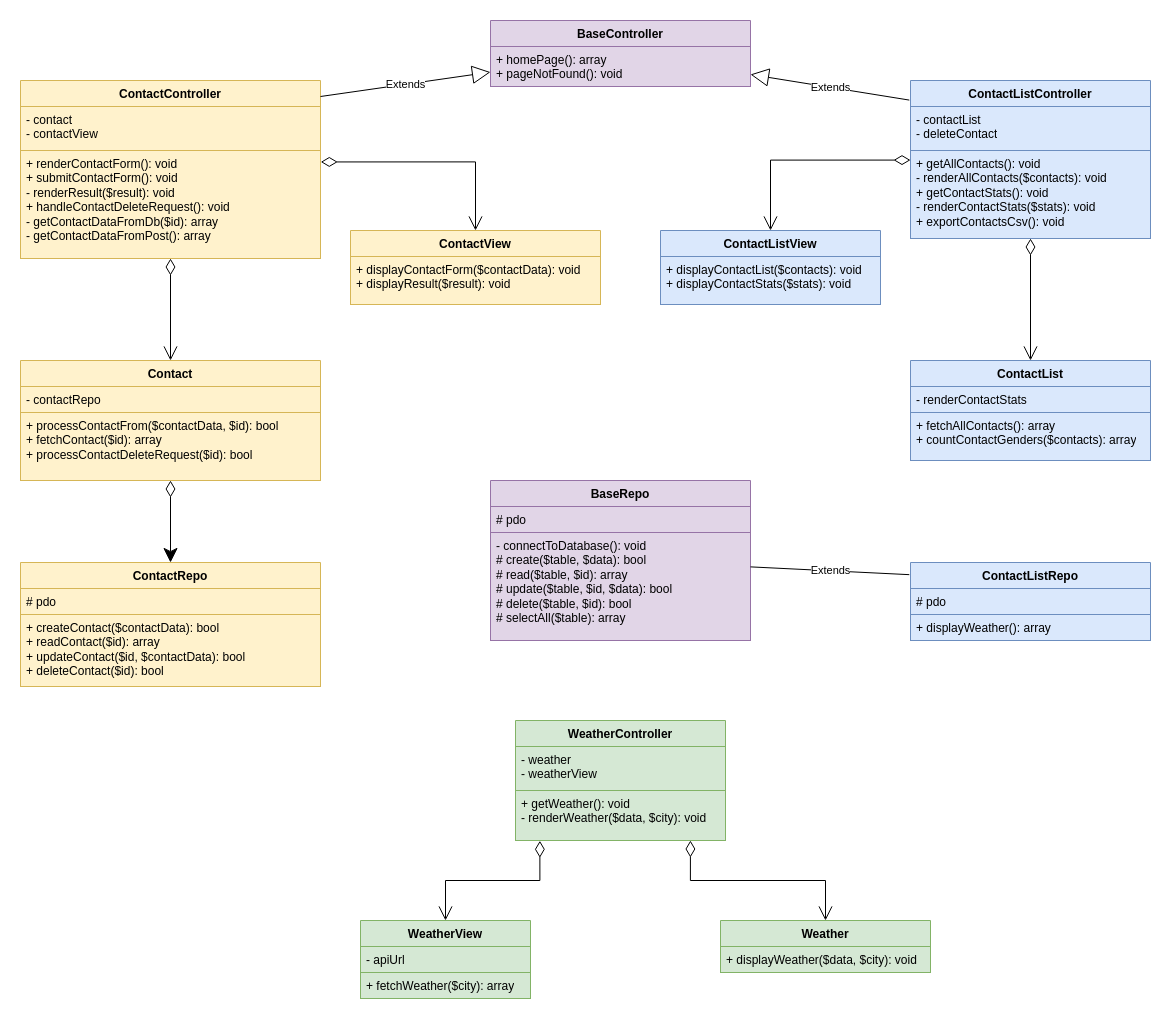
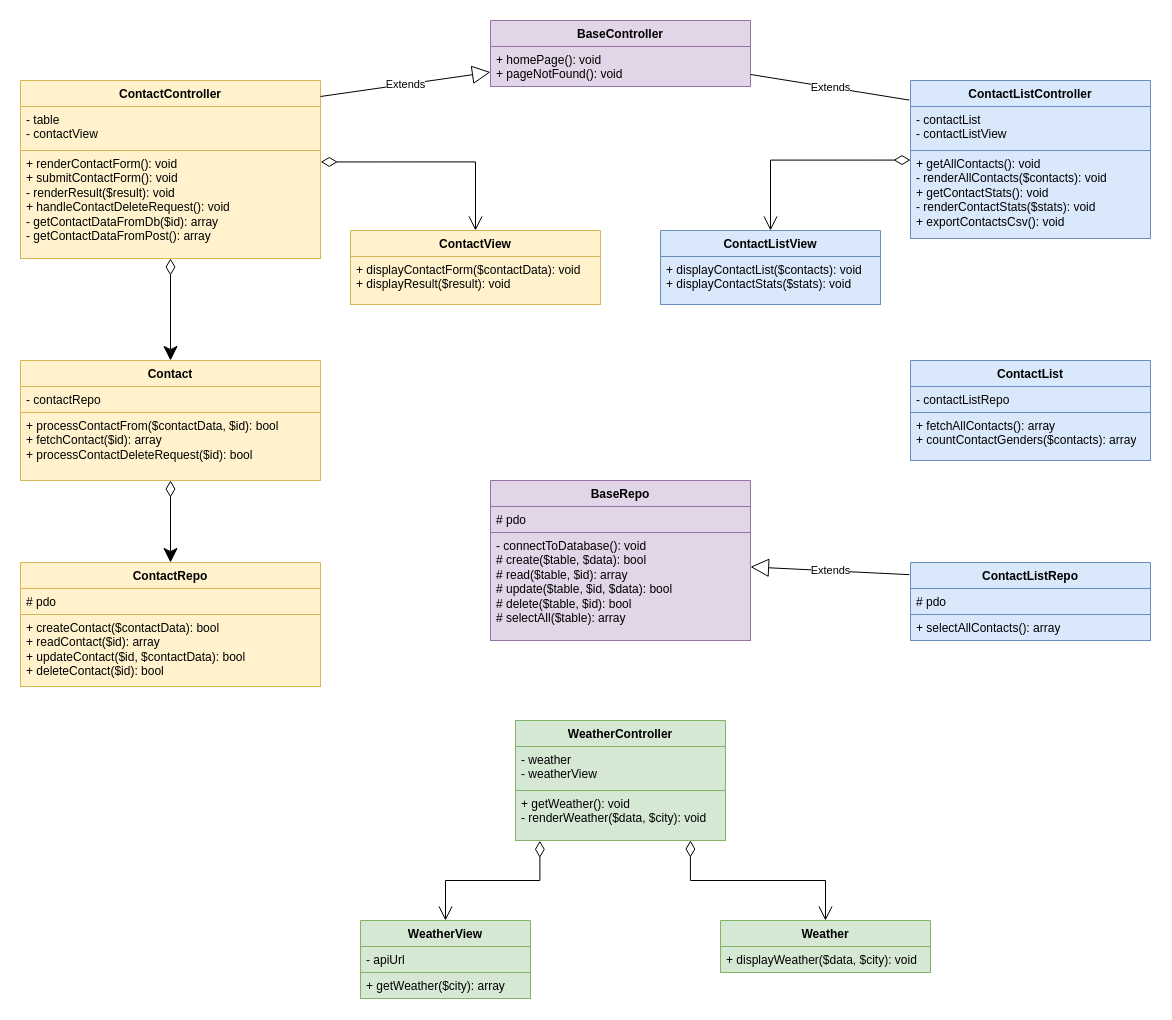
- <mxCell id="3" value="+ homePage(): array&lt;div&gt;+ pageNotFound(): void&lt;br&gt;&lt;/div&gt;" style="text;strokeColor=#9673a6;fillColor=#e1d5e7;align=left;verticalAlign=top;spacingLeft=4;spacingRight=4;overflow=hidden;rotatable=0;points=[[0,0.5],[1,0.5]];portConstraint=eastwest;whiteSpace=wrap;html=1;" parent="2" vertex="1"><mxGeometry y="26" width="260" height="40" as="geometry" /></mxCell>
+ <mxCell id="3" value="+ homePage(): void&lt;div&gt;+ pageNotFound(): void&lt;br&gt;&lt;/div&gt;" style="text;strokeColor=#9673a6;fillColor=#e1d5e7;align=left;verticalAlign=top;spacingLeft=4;spacingRight=4;overflow=hidden;rotatable=0;points=[[0,0.5],[1,0.5]];portConstraint=eastwest;whiteSpace=wrap;html=1;" parent="2" vertex="1"><mxGeometry y="26" width="260" height="40" as="geometry" /></mxCell>
- <mxCell id="25" value="Extends" style="endArrow=block;endSize=16;endFill=0;html=1;rounded=0;exitX=-0.005;exitY=0.124;exitDx=0;exitDy=0;exitPerimeter=0;" parent="1" source="18" target="2" edge="1"><mxGeometry width="160" relative="1" as="geometry"><mxPoint x="420" y="470" as="sourcePoint" /><mxPoint x="360" y="80" as="targetPoint" /></mxGeometry></mxCell>
+ <mxCell id="25" value="Extends" style="endArrow=none;endSize=16;endFill=0;html=1;rounded=0;exitX=-0.005;exitY=0.124;exitDx=0;exitDy=0;exitPerimeter=0;" parent="1" source="18" target="2" edge="1"><mxGeometry width="160" relative="1" as="geometry"><mxPoint x="420" y="470" as="sourcePoint" /><mxPoint x="360" y="80" as="targetPoint" /></mxGeometry></mxCell>
- <mxCell id="8" value="- contact&lt;div&gt;- contactView&lt;/div&gt;" style="text;strokeColor=#d6b656;fillColor=#fff2cc;align=left;verticalAlign=top;spacingLeft=4;spacingRight=4;overflow=hidden;rotatable=0;points=[[0,0.5],[1,0.5]];portConstraint=eastwest;whiteSpace=wrap;html=1;" parent="7" vertex="1"><mxGeometry y="26" width="300" height="44" as="geometry" /></mxCell>
+ <mxCell id="8" value="- table&lt;div&gt;- contactView&lt;/div&gt;" style="text;strokeColor=#d6b656;fillColor=#fff2cc;align=left;verticalAlign=top;spacingLeft=4;spacingRight=4;overflow=hidden;rotatable=0;points=[[0,0.5],[1,0.5]];portConstraint=eastwest;whiteSpace=wrap;html=1;" parent="7" vertex="1"><mxGeometry y="26" width="300" height="44" as="geometry" /></mxCell>
- <mxCell id="19" value="- contactList&lt;div&gt;- deleteContact&lt;/div&gt;" style="text;strokeColor=#6c8ebf;fillColor=#dae8fc;align=left;verticalAlign=top;spacingLeft=4;spacingRight=4;overflow=hidden;rotatable=0;points=[[0,0.5],[1,0.5]];portConstraint=eastwest;whiteSpace=wrap;html=1;" parent="18" vertex="1"><mxGeometry y="26" width="240" height="44" as="geometry" /></mxCell>
+ <mxCell id="19" value="- contactList&lt;div&gt;- contactListView&lt;/div&gt;" style="text;strokeColor=#6c8ebf;fillColor=#dae8fc;align=left;verticalAlign=top;spacingLeft=4;spacingRight=4;overflow=hidden;rotatable=0;points=[[0,0.5],[1,0.5]];portConstraint=eastwest;whiteSpace=wrap;html=1;" parent="18" vertex="1"><mxGeometry y="26" width="240" height="44" as="geometry" /></mxCell>
- <mxCell id="26" value="" style="endArrow=open;html=1;endSize=12;startArrow=diamondThin;startSize=14;startFill=0;edgeStyle=orthogonalEdgeStyle;align=left;verticalAlign=bottom;rounded=0;" parent="1" source="18" target="30" edge="1"><mxGeometry x="-1" y="3" relative="1" as="geometry"><mxPoint x="230" y="280" as="sourcePoint" /><mxPoint x="160" y="340" as="targetPoint" /><Array as="points" /></mxGeometry></mxCell>
- <mxCell id="27" value="" style="endArrow=open;html=1;endSize=12;startArrow=diamondThin;startSize=14;startFill=0;edgeStyle=orthogonalEdgeStyle;align=left;verticalAlign=bottom;rounded=0;exitX=0.5;exitY=1;exitDx=0;exitDy=0;entryX=0.5;entryY=0;entryDx=0;entryDy=0;" parent="1" source="7" target="10" edge="1"><mxGeometry x="-1" y="3" relative="1" as="geometry"><mxPoint x="420" y="340" as="sourcePoint" /><mxPoint x="580" y="340" as="targetPoint" /></mxGeometry></mxCell>
+ <mxCell id="27" value="" style="endArrow=classic;html=1;endSize=12;startArrow=diamondThin;startSize=14;startFill=0;edgeStyle=orthogonalEdgeStyle;align=left;verticalAlign=bottom;rounded=0;exitX=0.5;exitY=1;exitDx=0;exitDy=0;entryX=0.5;entryY=0;entryDx=0;entryDy=0;" parent="1" source="7" target="10" edge="1"><mxGeometry x="-1" y="3" relative="1" as="geometry"><mxPoint x="420" y="340" as="sourcePoint" /><mxPoint x="580" y="340" as="targetPoint" /></mxGeometry></mxCell>
- <mxCell id="31" value="- renderContactStats" style="text;strokeColor=#6c8ebf;fillColor=#dae8fc;align=left;verticalAlign=top;spacingLeft=4;spacingRight=4;overflow=hidden;rotatable=0;points=[[0,0.5],[1,0.5]];portConstraint=eastwest;whiteSpace=wrap;html=1;" parent="30" vertex="1"><mxGeometry y="26" width="240" height="26" as="geometry" /></mxCell>
+ <mxCell id="31" value="- contactListRepo" style="text;strokeColor=#6c8ebf;fillColor=#dae8fc;align=left;verticalAlign=top;spacingLeft=4;spacingRight=4;overflow=hidden;rotatable=0;points=[[0,0.5],[1,0.5]];portConstraint=eastwest;whiteSpace=wrap;html=1;" parent="30" vertex="1"><mxGeometry y="26" width="240" height="26" as="geometry" /></mxCell>
- <mxCell id="29" value="Extends" style="endArrow=none;endSize=16;endFill=0;html=1;rounded=0;exitX=-0.005;exitY=0.156;exitDx=0;exitDy=0;exitPerimeter=0;" parent="1" source="21" target="4" edge="1"><mxGeometry width="160" relative="1" as="geometry"><mxPoint x="160" y="630" as="sourcePoint" /><mxPoint x="580" y="470" as="targetPoint" /></mxGeometry></mxCell>
+ <mxCell id="29" value="Extends" style="endArrow=block;endSize=16;endFill=0;html=1;rounded=0;exitX=-0.005;exitY=0.156;exitDx=0;exitDy=0;exitPerimeter=0;" parent="1" source="21" target="4" edge="1"><mxGeometry width="160" relative="1" as="geometry"><mxPoint x="160" y="630" as="sourcePoint" /><mxPoint x="580" y="470" as="targetPoint" /></mxGeometry></mxCell>
- <mxCell id="23" value="+ displayWeather(): array" style="text;strokeColor=#6c8ebf;fillColor=#dae8fc;align=left;verticalAlign=top;spacingLeft=4;spacingRight=4;overflow=hidden;rotatable=0;points=[[0,0.5],[1,0.5]];portConstraint=eastwest;whiteSpace=wrap;html=1;" parent="21" vertex="1"><mxGeometry y="52" width="240" height="26" as="geometry" /></mxCell>
+ <mxCell id="23" value="+ selectAllContacts(): array" style="text;strokeColor=#6c8ebf;fillColor=#dae8fc;align=left;verticalAlign=top;spacingLeft=4;spacingRight=4;overflow=hidden;rotatable=0;points=[[0,0.5],[1,0.5]];portConstraint=eastwest;whiteSpace=wrap;html=1;" parent="21" vertex="1"><mxGeometry y="52" width="240" height="26" as="geometry" /></mxCell>
- <mxCell id="42" value="+ fetchWeather($city): array" style="text;strokeColor=#82b366;fillColor=#d5e8d4;align=left;verticalAlign=top;spacingLeft=4;spacingRight=4;overflow=hidden;rotatable=0;points=[[0,0.5],[1,0.5]];portConstraint=eastwest;whiteSpace=wrap;html=1;" parent="40" vertex="1"><mxGeometry y="52" width="170" height="26" as="geometry" /></mxCell>
+ <mxCell id="42" value="+ getWeather($city): array" style="text;strokeColor=#82b366;fillColor=#d5e8d4;align=left;verticalAlign=top;spacingLeft=4;spacingRight=4;overflow=hidden;rotatable=0;points=[[0,0.5],[1,0.5]];portConstraint=eastwest;whiteSpace=wrap;html=1;" parent="40" vertex="1"><mxGeometry y="52" width="170" height="26" as="geometry" /></mxCell>
